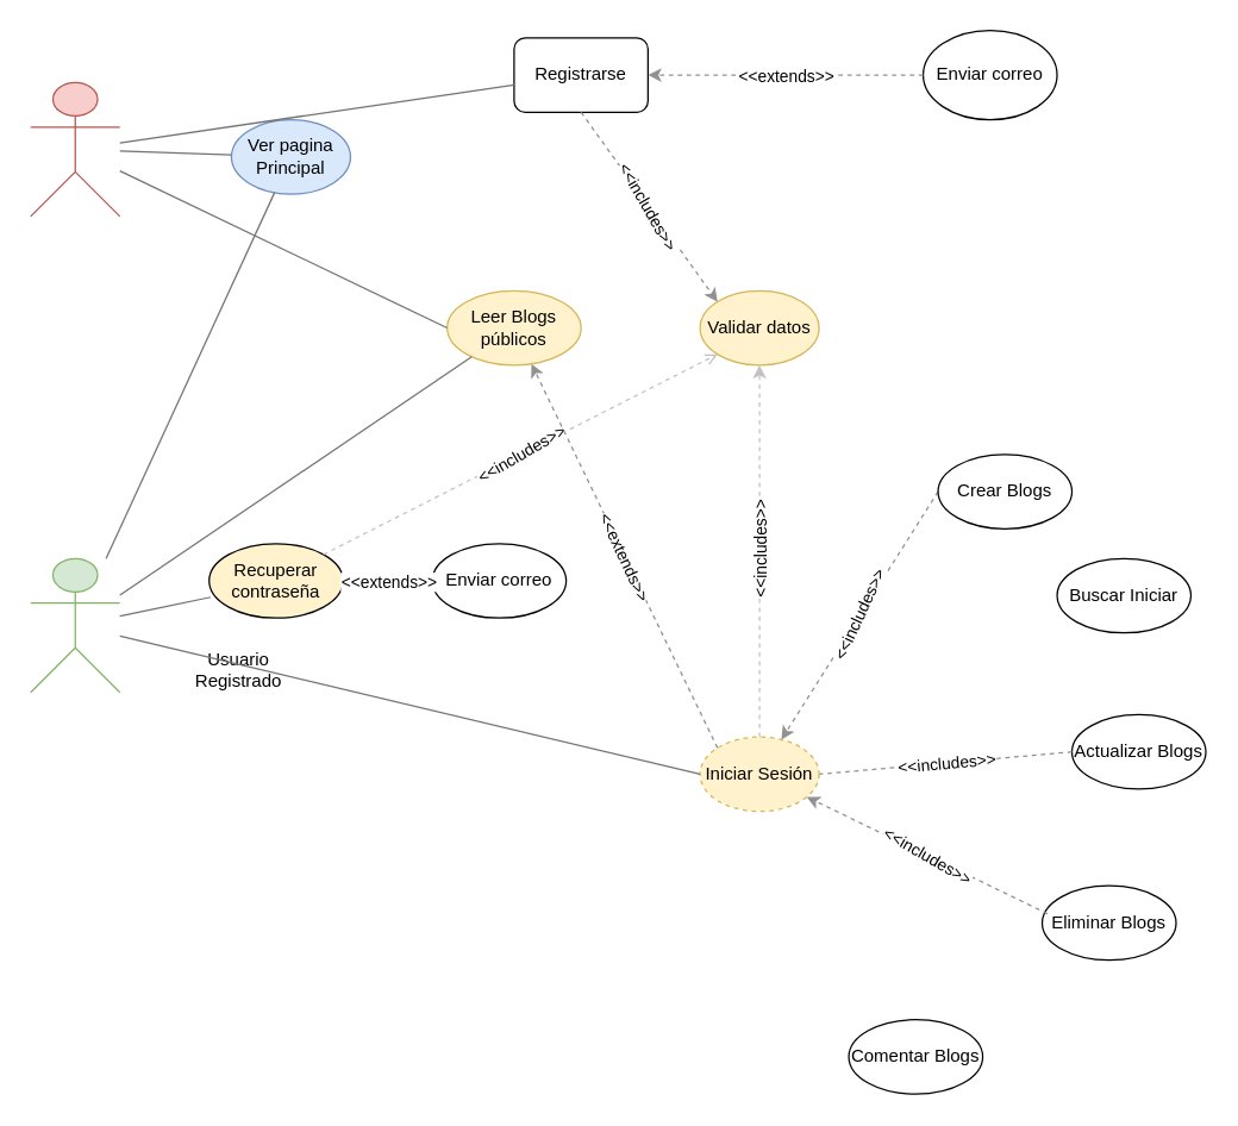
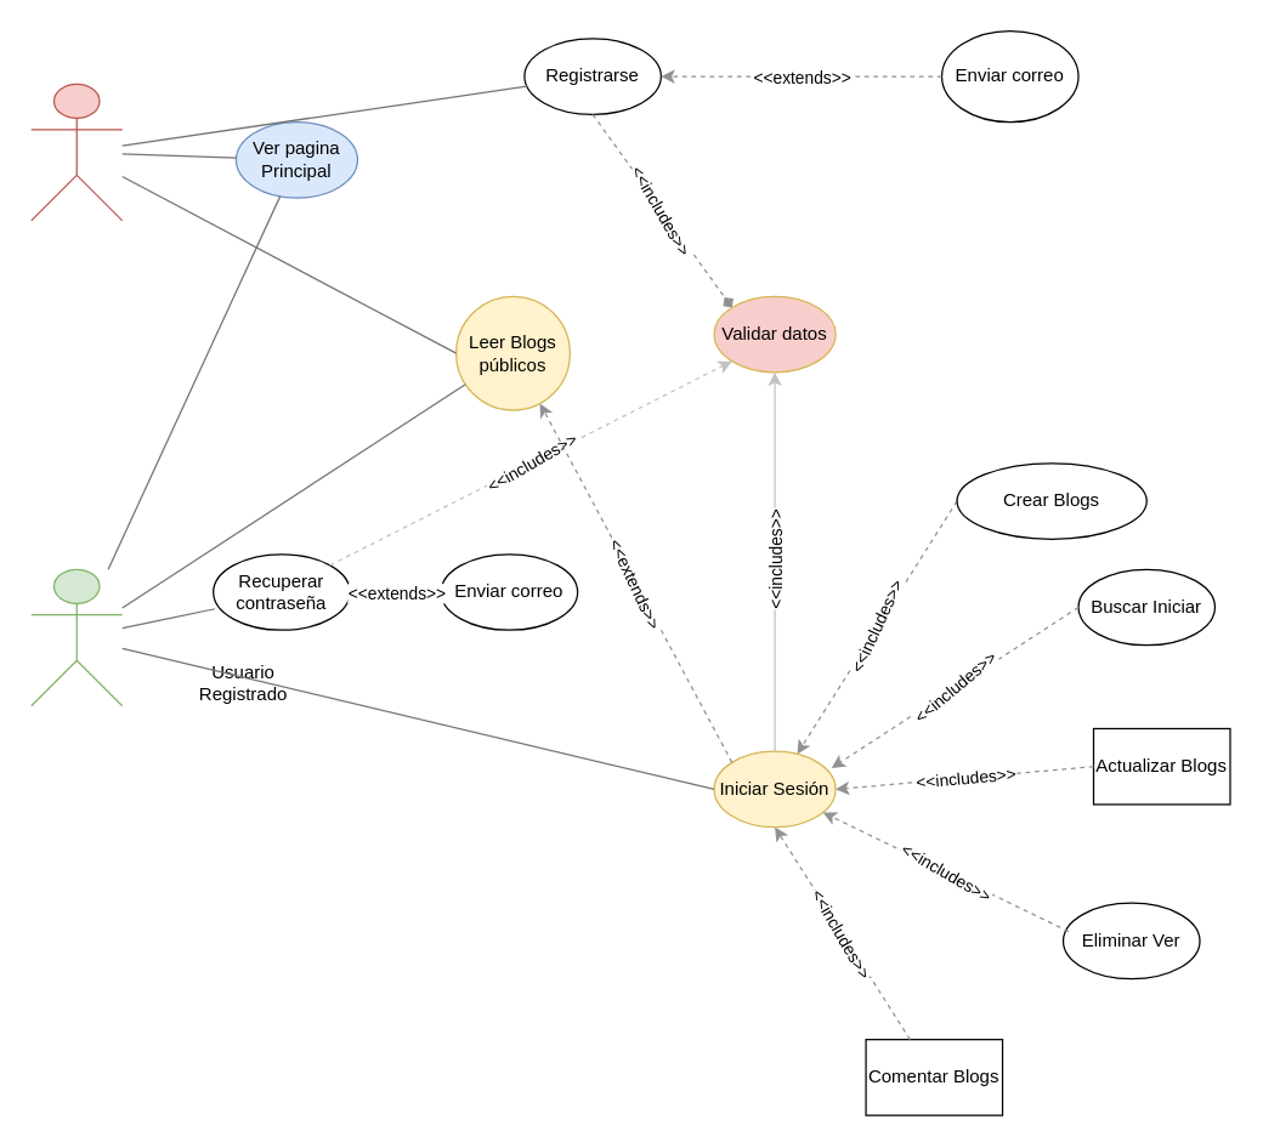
- <mxCell id="6" value="Registrarse" style="whiteSpace=wrap;html=1;fontFamily=Helvetica;rounded=1;" parent="1" vertex="1"><mxGeometry x="345" y="25" width="90" height="50" as="geometry" /></mxCell>
+ <mxCell id="6" value="Registrarse" style="ellipse;whiteSpace=wrap;html=1;fontFamily=Helvetica;" parent="1" vertex="1"><mxGeometry x="345" y="25" width="90" height="50" as="geometry" /></mxCell>
- <mxCell id="19" value="" style="endArrow=classic;html=1;strokeColor=#919191;fontFamily=Helvetica;exitX=0.5;exitY=1;exitDx=0;exitDy=0;dashed=1;entryX=0;entryY=0;entryDx=0;entryDy=0;" parent="1" source="6" target="18" edge="1"><mxGeometry relative="1" as="geometry"><mxPoint x="310" y="140" as="sourcePoint" /><mxPoint x="490" y="75" as="targetPoint" /><Array as="points" /></mxGeometry></mxCell>
+ <mxCell id="19" value="" style="endArrow=diamond;html=1;strokeColor=#919191;fontFamily=Helvetica;exitX=0.5;exitY=1;exitDx=0;exitDy=0;dashed=1;entryX=0;entryY=0;entryDx=0;entryDy=0;" parent="1" source="6" target="18" edge="1"><mxGeometry relative="1" as="geometry"><mxPoint x="310" y="140" as="sourcePoint" /><mxPoint x="490" y="75" as="targetPoint" /><Array as="points" /></mxGeometry></mxCell>
- <mxCell id="7" value="Leer Blogs públicos" style="ellipse;whiteSpace=wrap;html=1;fontFamily=Helvetica;fillColor=#fff2cc;strokeColor=#d6b656;" parent="1" vertex="1"><mxGeometry x="300" y="195" width="90" height="50" as="geometry" /></mxCell>
+ <mxCell id="7" value="Leer Blogs públicos" style="ellipse;whiteSpace=wrap;html=1;fontFamily=Helvetica;fillColor=#fff2cc;strokeColor=#d6b656;" parent="1" vertex="1"><mxGeometry x="300" y="195" width="75" height="75" as="geometry" /></mxCell>
- <mxCell id="18" value="Validar datos" style="ellipse;whiteSpace=wrap;html=1;fontFamily=Helvetica;fillColor=#fff2cc;strokeColor=#d6b656;" parent="1" vertex="1"><mxGeometry x="470" y="195" width="80" height="50" as="geometry" /></mxCell>
+ <mxCell id="18" value="Validar datos" style="ellipse;whiteSpace=wrap;html=1;fontFamily=Helvetica;fillColor=#f8cecc;strokeColor=#d6b656;" parent="1" vertex="1"><mxGeometry x="470" y="195" width="80" height="50" as="geometry" /></mxCell>
- <mxCell id="35" value="" style="endArrow=open;html=1;strokeColor=#C2C2C2;fontFamily=Helvetica;dashed=1;entryX=0;entryY=1;entryDx=0;entryDy=0;exitX=1;exitY=0;exitDx=0;exitDy=0;" parent="1" source="24" target="18" edge="1"><mxGeometry relative="1" as="geometry"><mxPoint x="447.886" y="680.048" as="sourcePoint" /><mxPoint x="210" y="505" as="targetPoint" /><Array as="points" /></mxGeometry></mxCell>
+ <mxCell id="35" value="" style="endArrow=classic;html=1;strokeColor=#C2C2C2;fontFamily=Helvetica;dashed=1;entryX=0;entryY=1;entryDx=0;entryDy=0;exitX=1;exitY=0;exitDx=0;exitDy=0;" parent="1" source="24" target="18" edge="1"><mxGeometry relative="1" as="geometry"><mxPoint x="447.886" y="680.048" as="sourcePoint" /><mxPoint x="210" y="505" as="targetPoint" /><Array as="points" /></mxGeometry></mxCell>
- <mxCell id="30" value="Crear Blogs" style="ellipse;whiteSpace=wrap;html=1;fontFamily=Helvetica;" parent="1" vertex="1"><mxGeometry x="630" y="305" width="90" height="50" as="geometry" /></mxCell>
+ <mxCell id="30" value="Crear Blogs" style="ellipse;whiteSpace=wrap;html=1;fontFamily=Helvetica;" parent="1" vertex="1"><mxGeometry x="630" y="305" width="125" height="50" as="geometry" /></mxCell>
- <mxCell id="24" value="Recuperar contraseña" style="ellipse;whiteSpace=wrap;html=1;fontFamily=Helvetica;fillColor=#fff2cc;" parent="1" vertex="1"><mxGeometry x="140" y="365" width="90" height="50" as="geometry" /></mxCell>
+ <mxCell id="24" value="Recuperar contraseña" style="ellipse;whiteSpace=wrap;html=1;fontFamily=Helvetica;" parent="1" vertex="1"><mxGeometry x="140" y="365" width="90" height="50" as="geometry" /></mxCell>
+ <mxCell id="31" value="" style="endArrow=classic;html=1;strokeColor=#919191;fontFamily=Helvetica;dashed=1;entryX=0.966;entryY=0.22;entryDx=0;entryDy=0;exitX=0;exitY=0.5;exitDx=0;exitDy=0;entryPerimeter=0;" parent="1" source="29" target="33" edge="1"><mxGeometry relative="1" as="geometry"><mxPoint x="470" y="450" as="sourcePoint" /><mxPoint x="528.56" y="318.2" as="targetPoint" /><Array as="points" /></mxGeometry></mxCell>
+ <mxCell id="32" value="&amp;lt;&amp;lt;includes&amp;gt;&amp;gt;" style="edgeLabel;resizable=0;html=1;align=center;verticalAlign=middle;rotation=-40;" parent="31" connectable="0" vertex="1"><mxGeometry relative="1" as="geometry" /></mxCell>
- <mxCell id="43" value="" style="endArrow=classic;html=1;strokeColor=#C2C2C2;fontFamily=Helvetica;dashed=1;entryX=0.5;entryY=1;entryDx=0;entryDy=0;" parent="1" source="33" target="18" edge="1"><mxGeometry relative="1" as="geometry"><mxPoint x="251.82" y="382.322" as="sourcePoint" /><mxPoint x="491.716" y="247.678" as="targetPoint" /><Array as="points" /></mxGeometry></mxCell>
+ <mxCell id="43" value="" style="endArrow=classic;html=1;strokeColor=#C2C2C2;fontFamily=Helvetica;dashed=0;entryX=0.5;entryY=1;entryDx=0;entryDy=0;" parent="1" source="33" target="18" edge="1"><mxGeometry relative="1" as="geometry"><mxPoint x="251.82" y="382.322" as="sourcePoint" /><mxPoint x="491.716" y="247.678" as="targetPoint" /><Array as="points" /></mxGeometry></mxCell>
- <mxCell id="10" value="Actualizar Blogs" style="ellipse;whiteSpace=wrap;html=1;fontFamily=Helvetica;" parent="1" vertex="1"><mxGeometry x="720" y="480" width="90" height="50" as="geometry" /></mxCell>
+ <mxCell id="10" value="Actualizar Blogs" style="whiteSpace=wrap;html=1;fontFamily=Helvetica;rounded=0;" parent="1" vertex="1"><mxGeometry x="720" y="480" width="90" height="50" as="geometry" /></mxCell>
- <mxCell id="14" value="" style="endArrow=none;html=1;strokeColor=#919191;fontFamily=Helvetica;dashed=1;entryX=1;entryY=0.5;entryDx=0;entryDy=0;exitX=0;exitY=0.5;exitDx=0;exitDy=0;" parent="1" source="10" target="33" edge="1"><mxGeometry relative="1" as="geometry"><mxPoint x="330" y="490" as="sourcePoint" /><mxPoint x="539.04" y="329.8" as="targetPoint" /><Array as="points" /></mxGeometry></mxCell>
+ <mxCell id="14" value="" style="endArrow=classic;html=1;strokeColor=#919191;fontFamily=Helvetica;dashed=1;entryX=1;entryY=0.5;entryDx=0;entryDy=0;exitX=0;exitY=0.5;exitDx=0;exitDy=0;" parent="1" source="10" target="33" edge="1"><mxGeometry relative="1" as="geometry"><mxPoint x="330" y="490" as="sourcePoint" /><mxPoint x="539.04" y="329.8" as="targetPoint" /><Array as="points" /></mxGeometry></mxCell>
- <mxCell id="33" value="Iniciar Sesión" style="ellipse;whiteSpace=wrap;html=1;fontFamily=Helvetica;fillColor=#fff2cc;strokeColor=#d6b656;dashed=1;" parent="1" vertex="1"><mxGeometry x="470" y="495" width="80" height="50" as="geometry" /></mxCell>
+ <mxCell id="33" value="Iniciar Sesión" style="ellipse;whiteSpace=wrap;html=1;fontFamily=Helvetica;fillColor=#fff2cc;strokeColor=#d6b656;" parent="1" vertex="1"><mxGeometry x="470" y="495" width="80" height="50" as="geometry" /></mxCell>
+ <mxCell id="22" value="" style="endArrow=classic;html=1;strokeColor=#919191;fontFamily=Helvetica;dashed=1;entryX=0.5;entryY=1;entryDx=0;entryDy=0;" parent="1" source="21" target="33" edge="1"><mxGeometry relative="1" as="geometry"><mxPoint x="328.56" y="603.4" as="sourcePoint" /><mxPoint x="508.56" y="308.2" as="targetPoint" /><Array as="points" /></mxGeometry></mxCell>
+ <mxCell id="23" value="&amp;lt;&amp;lt;includes&amp;gt;&amp;gt;" style="edgeLabel;resizable=0;html=1;align=center;verticalAlign=middle;rotation=60;" parent="22" connectable="0" vertex="1"><mxGeometry relative="1" as="geometry" /></mxCell>
- <mxCell id="11" value="Eliminar Blogs" style="ellipse;whiteSpace=wrap;html=1;fontFamily=Helvetica;" parent="1" vertex="1"><mxGeometry x="700" y="595" width="90" height="50" as="geometry" /></mxCell>
+ <mxCell id="11" value="Eliminar Ver" style="ellipse;whiteSpace=wrap;html=1;fontFamily=Helvetica;" parent="1" vertex="1"><mxGeometry x="700" y="595" width="90" height="50" as="geometry" /></mxCell>
- <mxCell id="21" value="Comentar Blogs" style="ellipse;whiteSpace=wrap;html=1;fontFamily=Helvetica;" parent="1" vertex="1"><mxGeometry x="570" y="685" width="90" height="50" as="geometry" /></mxCell>
+ <mxCell id="21" value="Comentar Blogs" style="whiteSpace=wrap;html=1;fontFamily=Helvetica;rounded=0;" parent="1" vertex="1"><mxGeometry x="570" y="685" width="90" height="50" as="geometry" /></mxCell>
